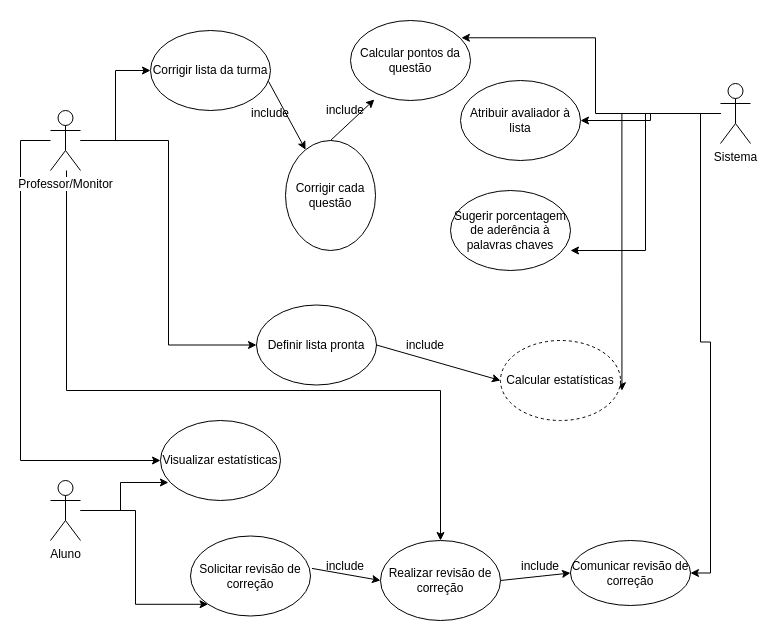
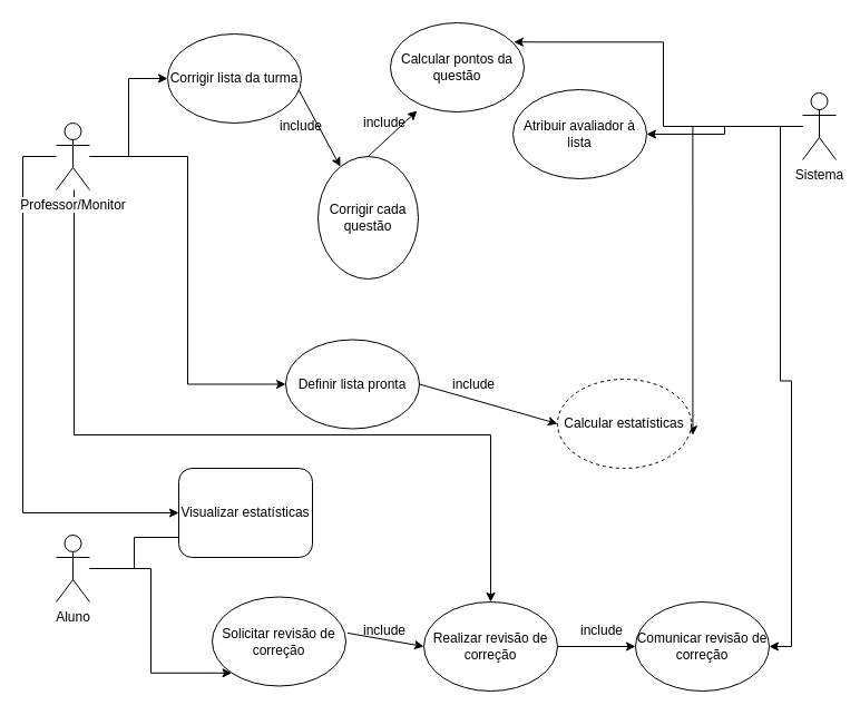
- <mxCell id="13" style="edgeStyle=orthogonalEdgeStyle;rounded=0;orthogonalLoop=1;jettySize=auto;html=1;entryX=1;entryY=0.75;entryDx=0;entryDy=0;entryPerimeter=0;" edge="1" parent="1" source="15" target="32"><mxGeometry relative="1" as="geometry" /></mxCell>
- <mxCell id="32" value="Sugerir porcentagem de aderência à palavras chaves" style="ellipse;whiteSpace=wrap;html=1;" vertex="1" parent="1"><mxGeometry x="450" y="190" width="120" height="80" as="geometry" /></mxCell>
- <mxCell id="23" value="Visualizar estatísticas" style="ellipse;whiteSpace=wrap;html=1;" vertex="1" parent="1"><mxGeometry x="160" y="420" width="120" height="80" as="geometry" /></mxCell>
+ <mxCell id="23" value="Visualizar estatísticas" style="whiteSpace=wrap;html=1;rounded=1;" vertex="1" parent="1"><mxGeometry x="160" y="420" width="120" height="80" as="geometry" /></mxCell>
- <mxCell id="27" value="Comunicar revisão de correção" style="ellipse;whiteSpace=wrap;html=1;" vertex="1" parent="1"><mxGeometry x="570" y="540" width="120" height="65" as="geometry" /></mxCell>
+ <mxCell id="27" value="Comunicar revisão de correção" style="ellipse;whiteSpace=wrap;html=1;" vertex="1" parent="1"><mxGeometry x="570" y="540" width="120" height="80" as="geometry" /></mxCell>
